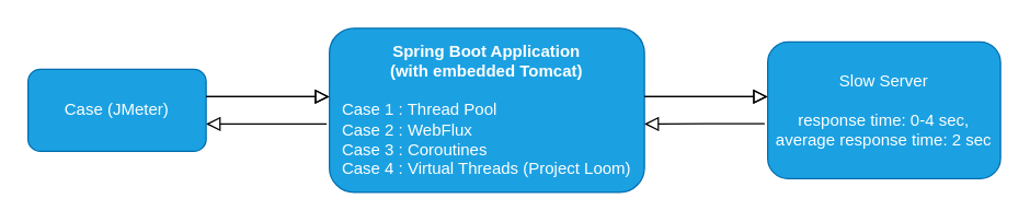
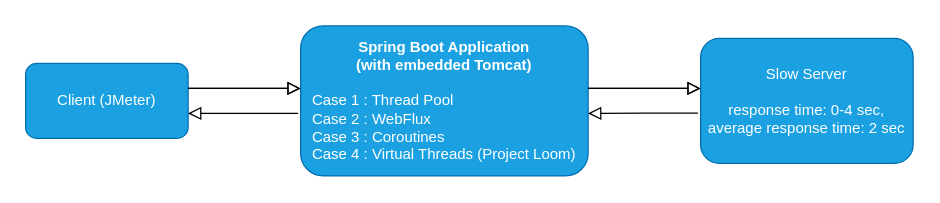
- <mxCell id="2" value="&lt;div&gt;Case (JMeter)&lt;br&gt;&lt;/div&gt;" style="rounded=1;whiteSpace=wrap;html=1;fontSize=12;glass=0;strokeWidth=1;shadow=0;fillColor=#1ba1e2;fontColor=#ffffff;strokeColor=#006EAF;" parent="1" vertex="1"><mxGeometry x="20" y="50" width="130" height="60" as="geometry" /></mxCell>
+ <mxCell id="2" value="&lt;div&gt;Client (JMeter)&lt;br&gt;&lt;/div&gt;" style="rounded=1;whiteSpace=wrap;html=1;fontSize=12;glass=0;strokeWidth=1;shadow=0;fillColor=#1ba1e2;fontColor=#ffffff;strokeColor=#006EAF;" parent="1" vertex="1"><mxGeometry x="20" y="50" width="130" height="60" as="geometry" /></mxCell>
